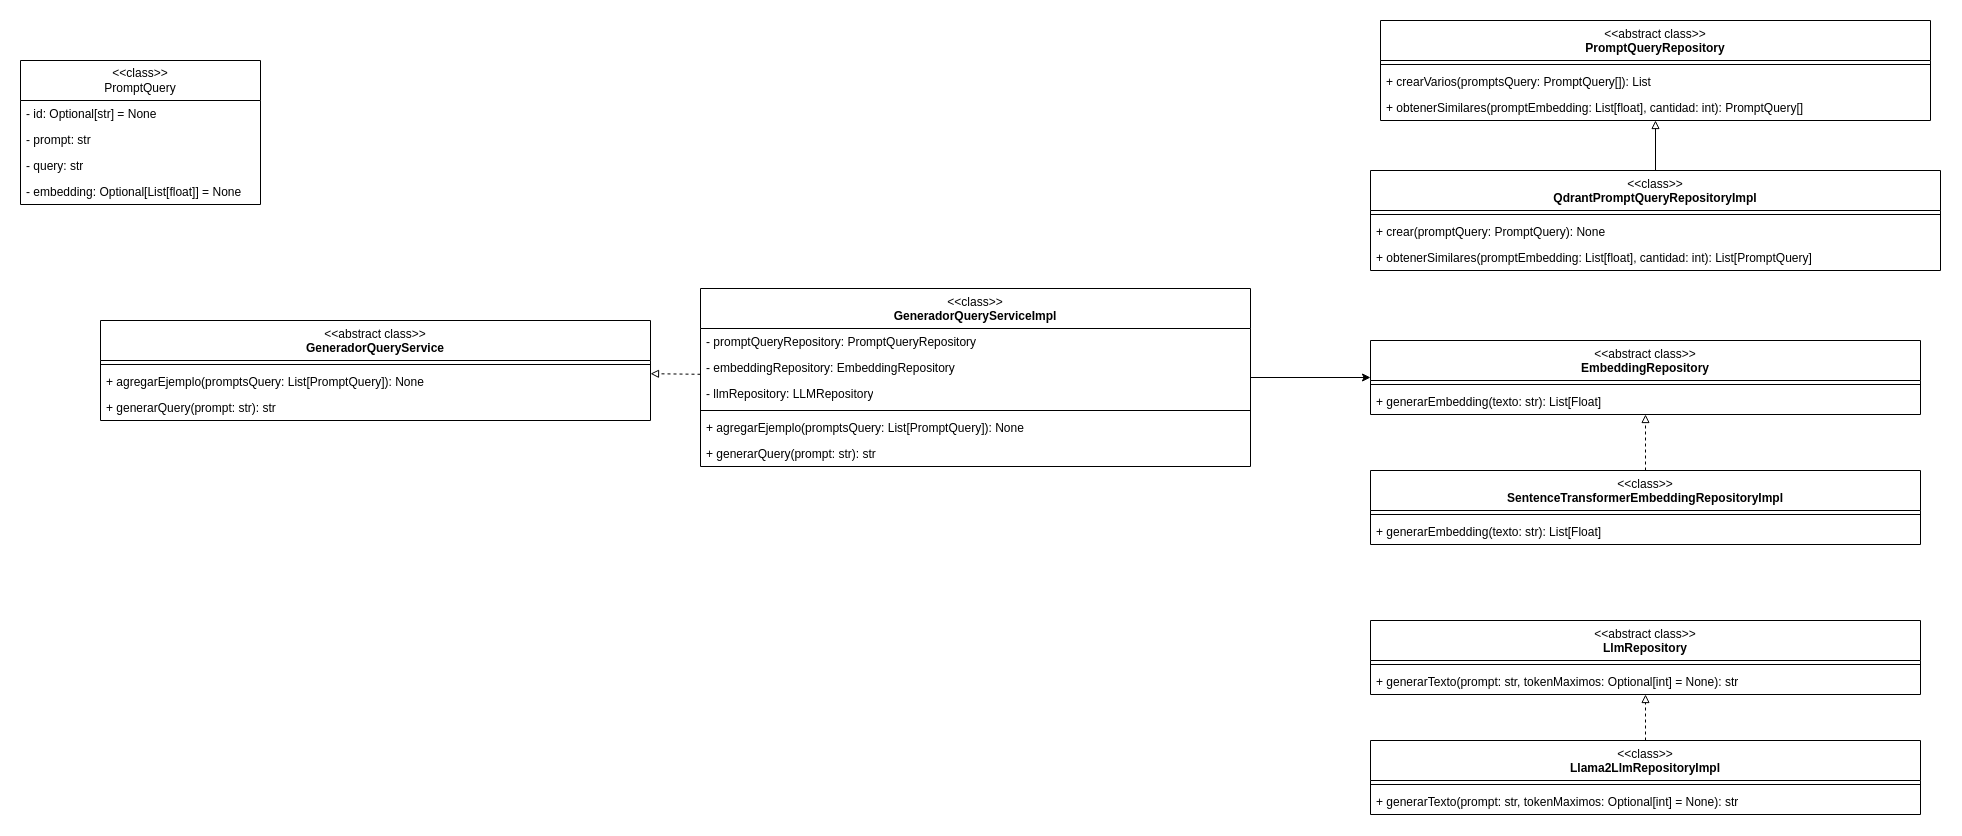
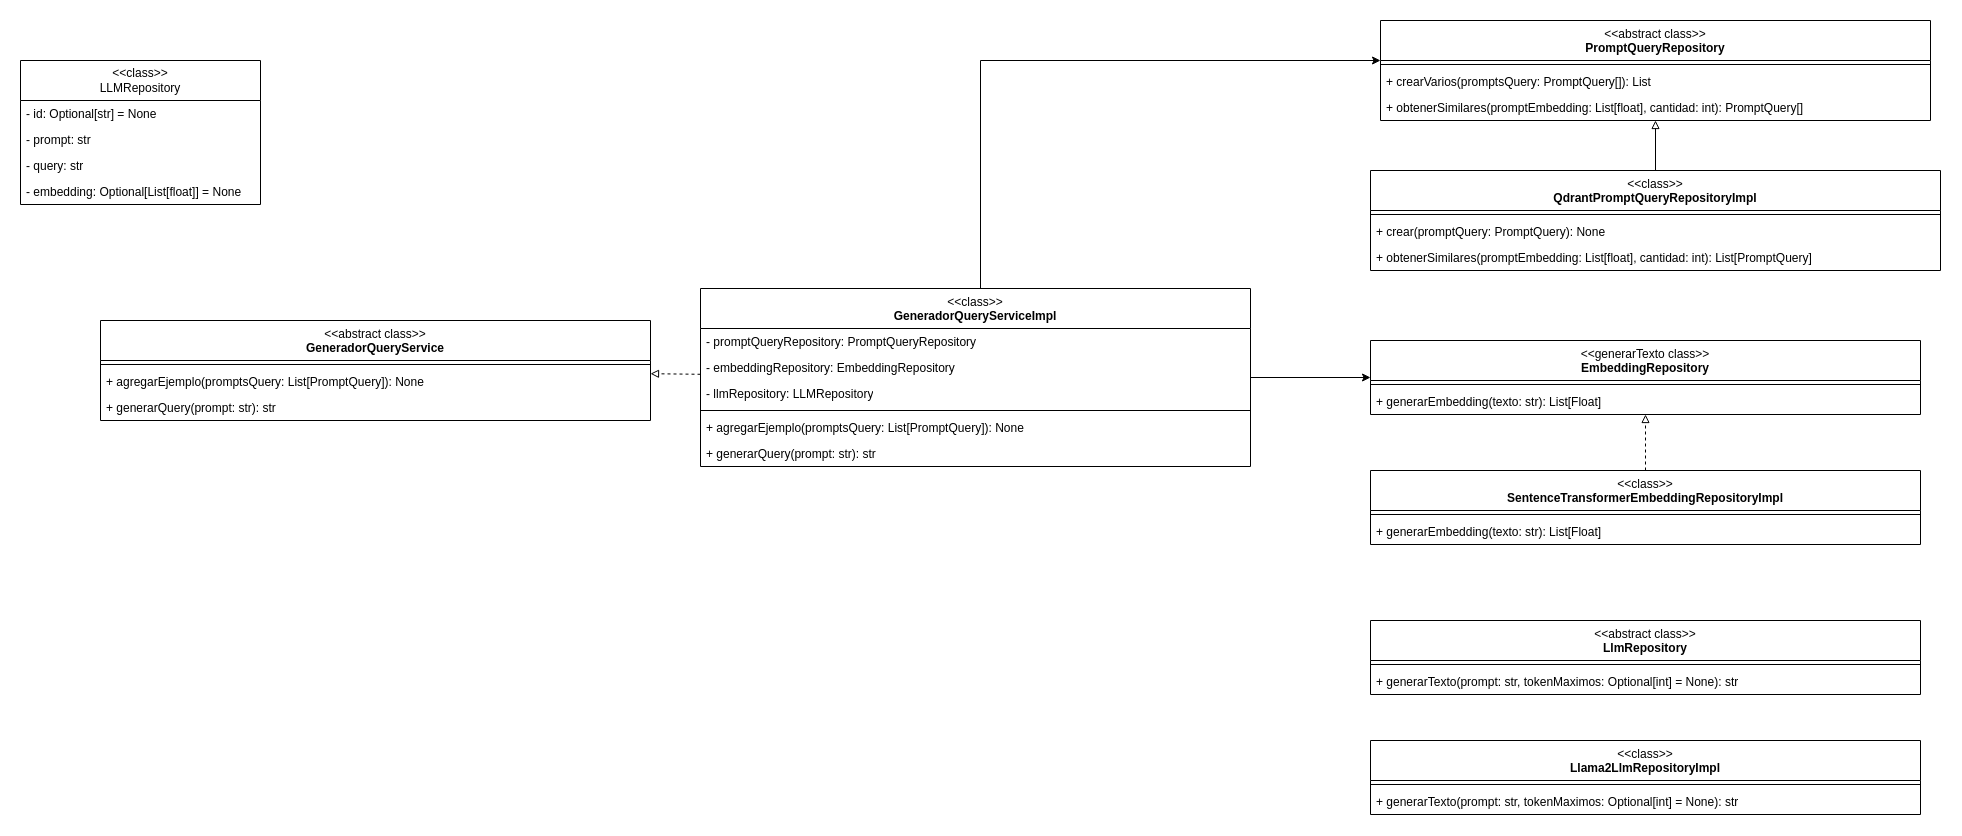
+ <mxCell id="35" style="edgeStyle=orthogonalEdgeStyle;rounded=0;orthogonalLoop=1;jettySize=auto;html=1;" parent="1" source="37" target="7" edge="1"><mxGeometry relative="1" as="geometry"><Array as="points"><mxPoint x="980" y="60" /></Array></mxGeometry></mxCell>
- <mxCell id="2" value="&amp;lt;&amp;lt;class&amp;gt;&amp;gt;&lt;br&gt;PromptQuery" style="swimlane;fontStyle=0;childLayout=stackLayout;horizontal=1;startSize=40;fillColor=none;horizontalStack=0;resizeParent=1;resizeParentMax=0;resizeLast=0;collapsible=1;marginBottom=0;whiteSpace=wrap;html=1;" parent="1" vertex="1"><mxGeometry x="20" y="60" width="240" height="144" as="geometry" /></mxCell>
+ <mxCell id="2" value="&amp;lt;&amp;lt;class&amp;gt;&amp;gt;&lt;br&gt;LLMRepository" style="swimlane;fontStyle=0;childLayout=stackLayout;horizontal=1;startSize=40;fillColor=none;horizontalStack=0;resizeParent=1;resizeParentMax=0;resizeLast=0;collapsible=1;marginBottom=0;whiteSpace=wrap;html=1;" parent="1" vertex="1"><mxGeometry x="20" y="60" width="240" height="144" as="geometry" /></mxCell>
- <mxCell id="18" value="&lt;span style=&quot;font-weight: normal;&quot;&gt;&amp;lt;&amp;lt;&lt;/span&gt;&lt;span style=&quot;font-weight: 400;&quot;&gt;abstract class&lt;/span&gt;&lt;span style=&quot;font-weight: normal;&quot;&gt;&amp;gt;&amp;gt;&lt;/span&gt;&lt;br&gt;EmbeddingRepository" style="swimlane;fontStyle=1;align=center;verticalAlign=top;childLayout=stackLayout;horizontal=1;startSize=40;horizontalStack=0;resizeParent=1;resizeParentMax=0;resizeLast=0;collapsible=1;marginBottom=0;whiteSpace=wrap;html=1;" parent="1" vertex="1"><mxGeometry x="1370" y="340" width="550" height="74" as="geometry" /></mxCell>
+ <mxCell id="18" value="&lt;span style=&quot;font-weight: normal;&quot;&gt;&amp;lt;&amp;lt;&lt;/span&gt;&lt;span style=&quot;font-weight: 400;&quot;&gt;generarTexto class&lt;/span&gt;&lt;span style=&quot;font-weight: normal;&quot;&gt;&amp;gt;&amp;gt;&lt;/span&gt;&lt;br&gt;EmbeddingRepository" style="swimlane;fontStyle=1;align=center;verticalAlign=top;childLayout=stackLayout;horizontal=1;startSize=40;horizontalStack=0;resizeParent=1;resizeParentMax=0;resizeLast=0;collapsible=1;marginBottom=0;whiteSpace=wrap;html=1;" parent="1" vertex="1"><mxGeometry x="1370" y="340" width="550" height="74" as="geometry" /></mxCell>
- <mxCell id="30" style="rounded=0;orthogonalLoop=1;jettySize=auto;html=1;endArrow=block;endFill=0;dashed=1;" parent="1" source="31" target="11" edge="1"><mxGeometry relative="1" as="geometry" /></mxCell>
